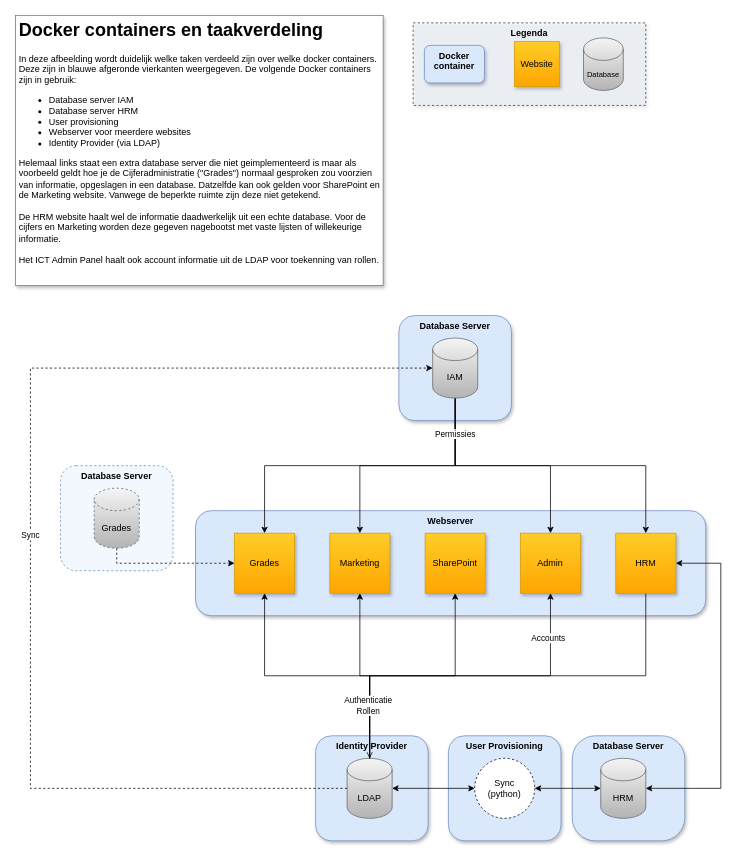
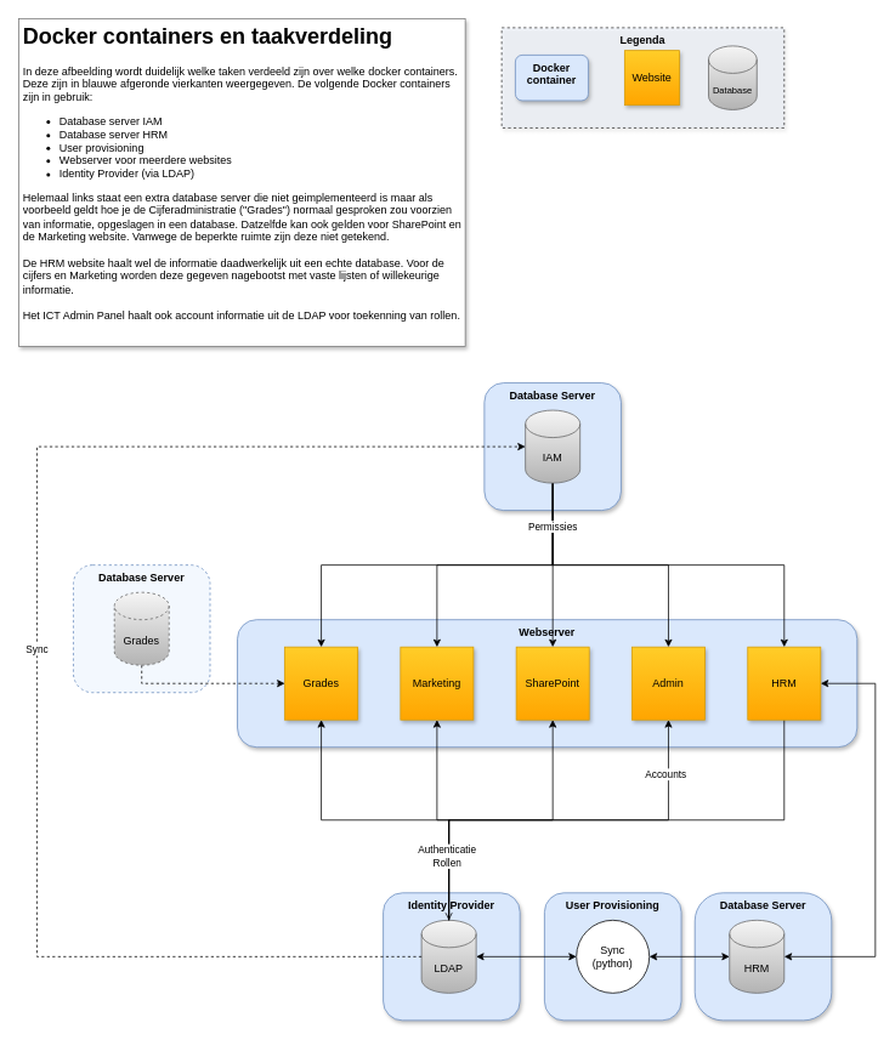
+ <mxCell id="26" style="edgeStyle=orthogonalEdgeStyle;rounded=0;orthogonalLoop=1;jettySize=auto;html=1;exitX=0.5;exitY=1;exitDx=0;exitDy=0;exitPerimeter=0;startArrow=none;startFill=0;endArrow=classic;endFill=1;" parent="1" source="29" target="18" edge="1"><mxGeometry relative="1" as="geometry" /></mxCell>
- <mxCell id="12" value="Sync&lt;br&gt;(python)" style="ellipse;whiteSpace=wrap;html=1;aspect=fixed;dashed=1;" parent="1" vertex="1"><mxGeometry x="632" y="1010" width="80" height="80" as="geometry" /></mxCell>
+ <mxCell id="12" value="Sync&lt;br&gt;(python)" style="ellipse;whiteSpace=wrap;html=1;aspect=fixed;" parent="1" vertex="1"><mxGeometry x="632" y="1010" width="80" height="80" as="geometry" /></mxCell>
